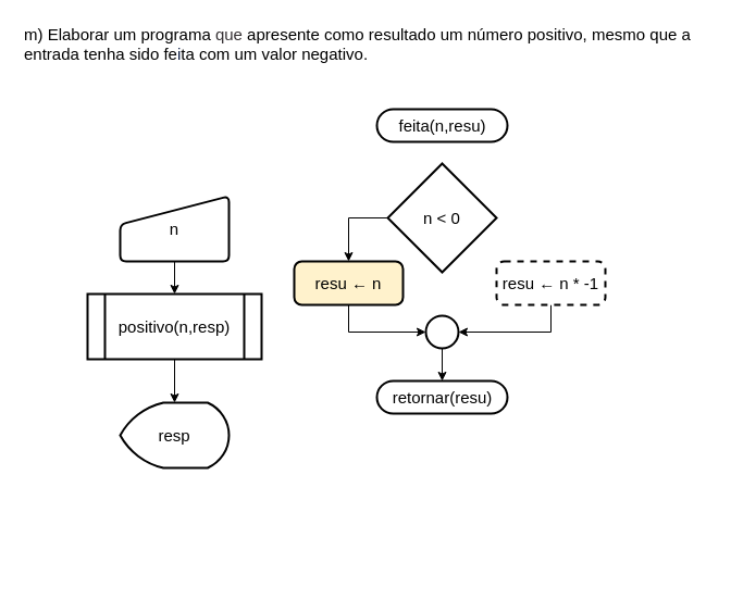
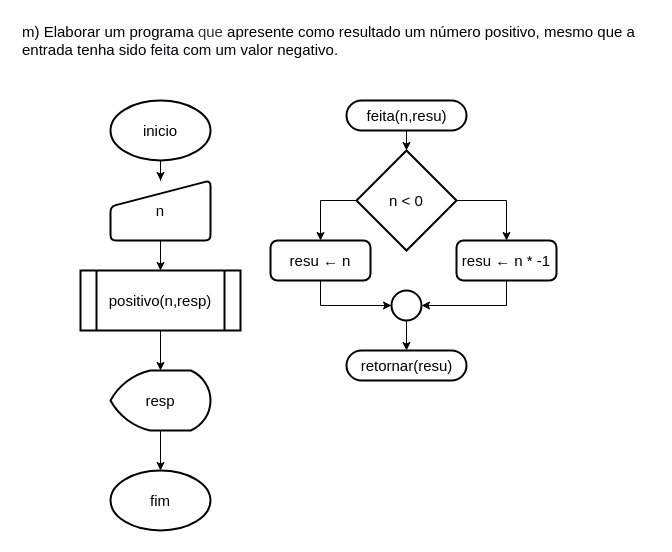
+ <mxCell id="9" value="inicio" style="strokeWidth=2;html=1;shape=mxgraph.flowchart.start_1;whiteSpace=wrap;fontSize=15;" parent="1" vertex="1"><mxGeometry x="110" y="100" width="100" height="60" as="geometry" /></mxCell>
+ <mxCell id="11" value="" style="edgeStyle=orthogonalEdgeStyle;rounded=0;orthogonalLoop=1;jettySize=auto;html=1;fontSize=15;" parent="1" source="12" target="15" edge="1"><mxGeometry relative="1" as="geometry" /></mxCell>
+ <mxCell id="8" value="" style="edgeStyle=orthogonalEdgeStyle;rounded=0;orthogonalLoop=1;jettySize=auto;html=1;fontSize=15;" parent="1" source="9" target="4" edge="1"><mxGeometry relative="1" as="geometry" /></mxCell>
+ <mxCell id="13" style="edgeStyle=orthogonalEdgeStyle;rounded=0;orthogonalLoop=1;jettySize=auto;html=1;exitX=1;exitY=0.5;exitDx=0;exitDy=0;exitPerimeter=0;entryX=0.5;entryY=0;entryDx=0;entryDy=0;fontSize=15;" parent="1" source="15" target="17" edge="1"><mxGeometry relative="1" as="geometry" /></mxCell>
- <mxCell id="23" value="resu ← n" style="rounded=1;whiteSpace=wrap;html=1;absoluteArcSize=1;arcSize=14;strokeWidth=2;fontSize=15;fillColor=#fff2cc;" vertex="1" parent="1"><mxGeometry x="270" y="240" width="100" height="40" as="geometry" /></mxCell>
+ <mxCell id="23" value="resu ← n" style="rounded=1;whiteSpace=wrap;html=1;absoluteArcSize=1;arcSize=14;strokeWidth=2;fontSize=15;" vertex="1" parent="1"><mxGeometry x="270" y="240" width="100" height="40" as="geometry" /></mxCell>
- <mxCell id="17" value="resu ← n * -1" style="rounded=1;whiteSpace=wrap;html=1;absoluteArcSize=1;arcSize=14;strokeWidth=2;fontSize=15;dashed=1;" parent="1" vertex="1"><mxGeometry x="456" y="240" width="100" height="40" as="geometry" /></mxCell>
+ <mxCell id="17" value="resu ← n * -1" style="rounded=1;whiteSpace=wrap;html=1;absoluteArcSize=1;arcSize=14;strokeWidth=2;fontSize=15;" parent="1" vertex="1"><mxGeometry x="456" y="240" width="100" height="40" as="geometry" /></mxCell>
+ <mxCell id="5" value="" style="edgeStyle=orthogonalEdgeStyle;rounded=0;orthogonalLoop=1;jettySize=auto;html=1;" edge="1" parent="1" source="6" target="7"><mxGeometry relative="1" as="geometry" /></mxCell>
+ <mxCell id="7" value="fim" style="strokeWidth=2;html=1;shape=mxgraph.flowchart.start_1;whiteSpace=wrap;fontSize=15;" parent="1" vertex="1"><mxGeometry x="110" y="470" width="100" height="60" as="geometry" /></mxCell>
